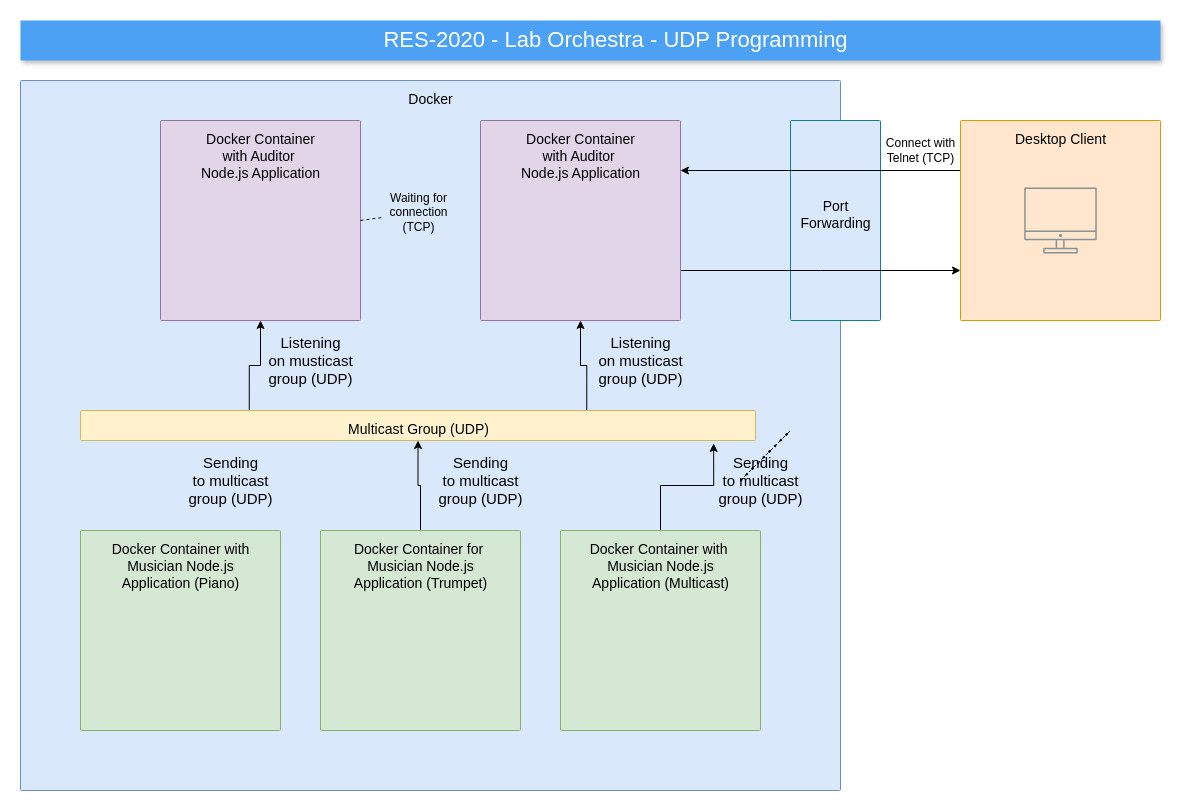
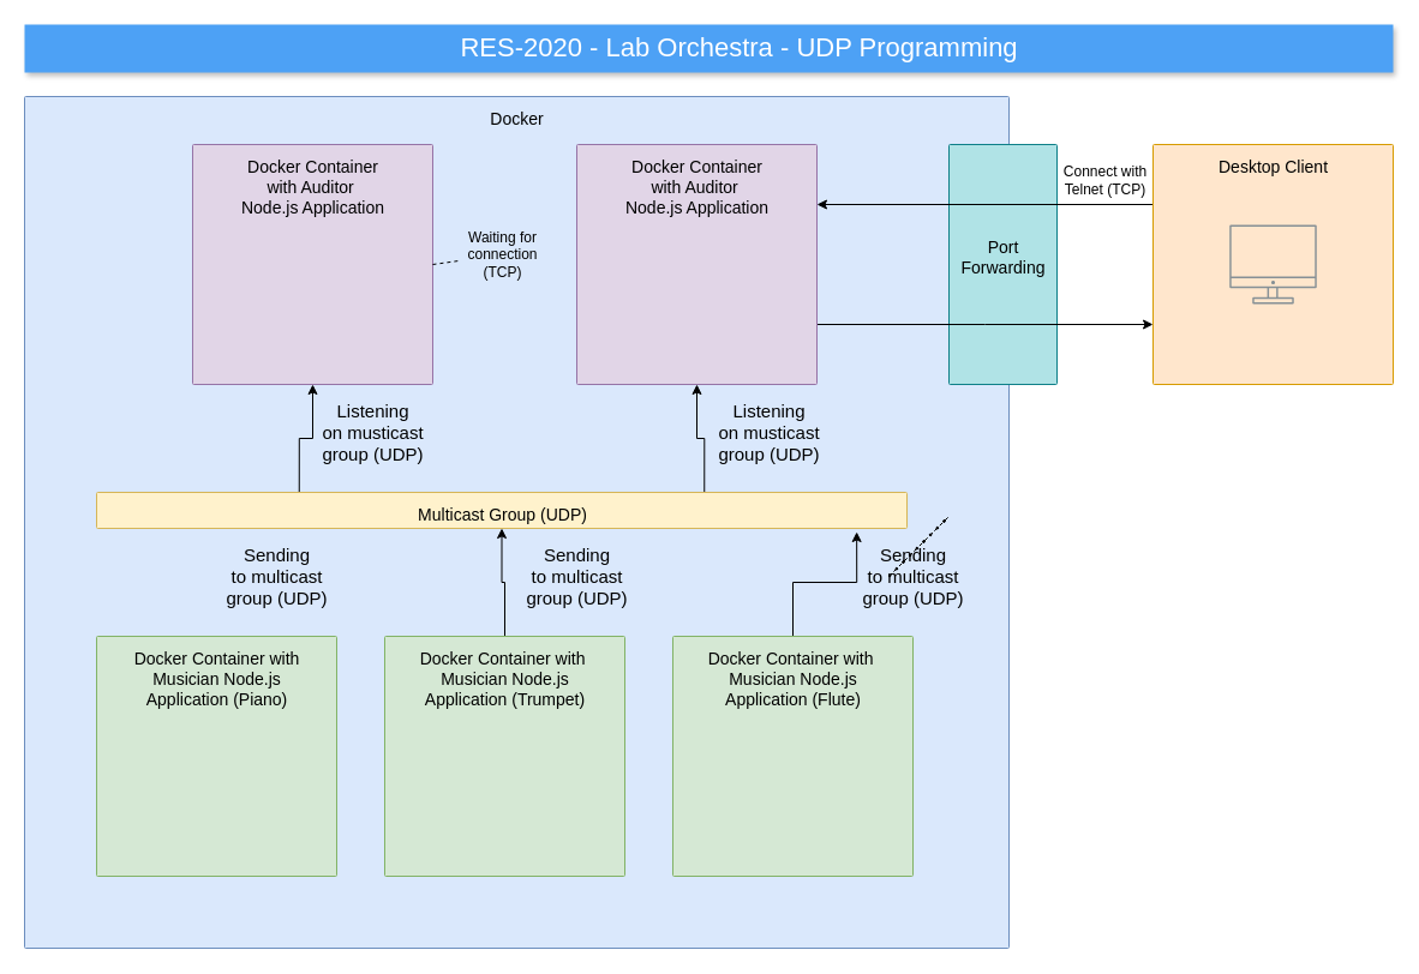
- <mxCell id="3" value="&lt;font style=&quot;font-size: 14px&quot;&gt;&lt;br&gt;&lt;br&gt;&lt;br&gt;&lt;br&gt;Port&lt;br&gt;Forwarding&lt;br&gt;&lt;/font&gt;" style="points=[[0,0,0],[0.25,0,0],[0.5,0,0],[0.75,0,0],[1,0,0],[1,0.25,0],[1,0.5,0],[1,0.75,0],[1,1,0],[0.75,1,0],[0.5,1,0],[0.25,1,0],[0,1,0],[0,0.75,0],[0,0.5,0],[0,0.25,0]];rounded=1;absoluteArcSize=1;arcSize=2;html=1;strokeColor=#0e8088;shadow=0;dashed=0;fontSize=12;align=center;verticalAlign=top;spacing=10;spacingTop=-4;fillColor=#dae8fc;" parent="1" vertex="1"><mxGeometry x="790" y="120" width="90" height="200" as="geometry" /></mxCell>
+ <mxCell id="3" value="&lt;font style=&quot;font-size: 14px&quot;&gt;&lt;br&gt;&lt;br&gt;&lt;br&gt;&lt;br&gt;Port&lt;br&gt;Forwarding&lt;br&gt;&lt;/font&gt;" style="points=[[0,0,0],[0.25,0,0],[0.5,0,0],[0.75,0,0],[1,0,0],[1,0.25,0],[1,0.5,0],[1,0.75,0],[1,1,0],[0.75,1,0],[0.5,1,0],[0.25,1,0],[0,1,0],[0,0.75,0],[0,0.5,0],[0,0.25,0]];rounded=1;absoluteArcSize=1;arcSize=2;html=1;strokeColor=#0e8088;shadow=0;dashed=0;fontSize=12;align=center;verticalAlign=top;spacing=10;spacingTop=-4;fillColor=#b0e3e6;" parent="1" vertex="1"><mxGeometry x="790" y="120" width="90" height="200" as="geometry" /></mxCell>
- <mxCell id="9" value="&lt;font style=&quot;font-size: 14px&quot;&gt;Docker Container for&amp;nbsp;&lt;br&gt;Musician&amp;nbsp;Node.js&lt;br&gt;Application (Trumpet)&lt;br&gt;&lt;/font&gt;" style="points=[[0,0,0],[0.25,0,0],[0.5,0,0],[0.75,0,0],[1,0,0],[1,0.25,0],[1,0.5,0],[1,0.75,0],[1,1,0],[0.75,1,0],[0.5,1,0],[0.25,1,0],[0,1,0],[0,0.75,0],[0,0.5,0],[0,0.25,0]];rounded=1;absoluteArcSize=1;arcSize=2;html=1;strokeColor=#82b366;shadow=0;dashed=0;fontSize=12;align=center;verticalAlign=top;spacing=10;spacingTop=-4;fillColor=#d5e8d4;" parent="1" vertex="1"><mxGeometry x="320" y="530" width="200" height="200" as="geometry" /></mxCell>
+ <mxCell id="9" value="&lt;font style=&quot;font-size: 14px&quot;&gt;Docker Container with&amp;nbsp;&lt;br&gt;Musician&amp;nbsp;Node.js&lt;br&gt;Application (Trumpet)&lt;br&gt;&lt;/font&gt;" style="points=[[0,0,0],[0.25,0,0],[0.5,0,0],[0.75,0,0],[1,0,0],[1,0.25,0],[1,0.5,0],[1,0.75,0],[1,1,0],[0.75,1,0],[0.5,1,0],[0.25,1,0],[0,1,0],[0,0.75,0],[0,0.5,0],[0,0.25,0]];rounded=1;absoluteArcSize=1;arcSize=2;html=1;strokeColor=#82b366;shadow=0;dashed=0;fontSize=12;align=center;verticalAlign=top;spacing=10;spacingTop=-4;fillColor=#d5e8d4;" parent="1" vertex="1"><mxGeometry x="320" y="530" width="200" height="200" as="geometry" /></mxCell>
- <mxCell id="13" value="&lt;font style=&quot;font-size: 14px&quot;&gt;Docker Container with&amp;nbsp;&lt;br&gt;Musician&amp;nbsp;Node.js&lt;br&gt;Application (Multicast)&lt;br&gt;&lt;/font&gt;" style="points=[[0,0,0],[0.25,0,0],[0.5,0,0],[0.75,0,0],[1,0,0],[1,0.25,0],[1,0.5,0],[1,0.75,0],[1,1,0],[0.75,1,0],[0.5,1,0],[0.25,1,0],[0,1,0],[0,0.75,0],[0,0.5,0],[0,0.25,0]];rounded=1;absoluteArcSize=1;arcSize=2;html=1;strokeColor=#82b366;shadow=0;dashed=0;fontSize=12;align=center;verticalAlign=top;spacing=10;spacingTop=-4;fillColor=#d5e8d4;" parent="1" vertex="1"><mxGeometry x="560" y="530" width="200" height="200" as="geometry" /></mxCell>
+ <mxCell id="13" value="&lt;font style=&quot;font-size: 14px&quot;&gt;Docker Container with&amp;nbsp;&lt;br&gt;Musician&amp;nbsp;Node.js&lt;br&gt;Application (Flute)&lt;br&gt;&lt;/font&gt;" style="points=[[0,0,0],[0.25,0,0],[0.5,0,0],[0.75,0,0],[1,0,0],[1,0.25,0],[1,0.5,0],[1,0.75,0],[1,1,0],[0.75,1,0],[0.5,1,0],[0.25,1,0],[0,1,0],[0,0.75,0],[0,0.5,0],[0,0.25,0]];rounded=1;absoluteArcSize=1;arcSize=2;html=1;strokeColor=#82b366;shadow=0;dashed=0;fontSize=12;align=center;verticalAlign=top;spacing=10;spacingTop=-4;fillColor=#d5e8d4;" parent="1" vertex="1"><mxGeometry x="560" y="530" width="200" height="200" as="geometry" /></mxCell>
